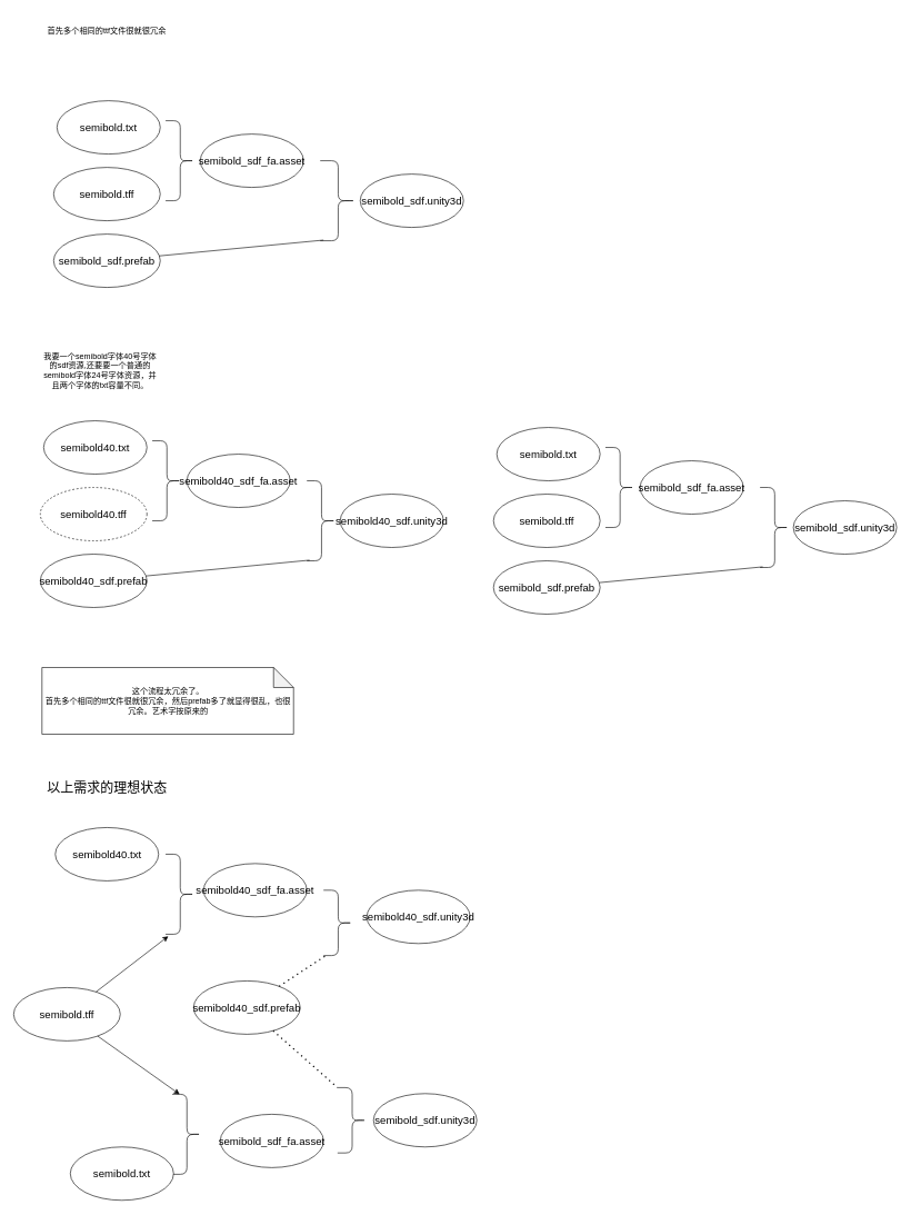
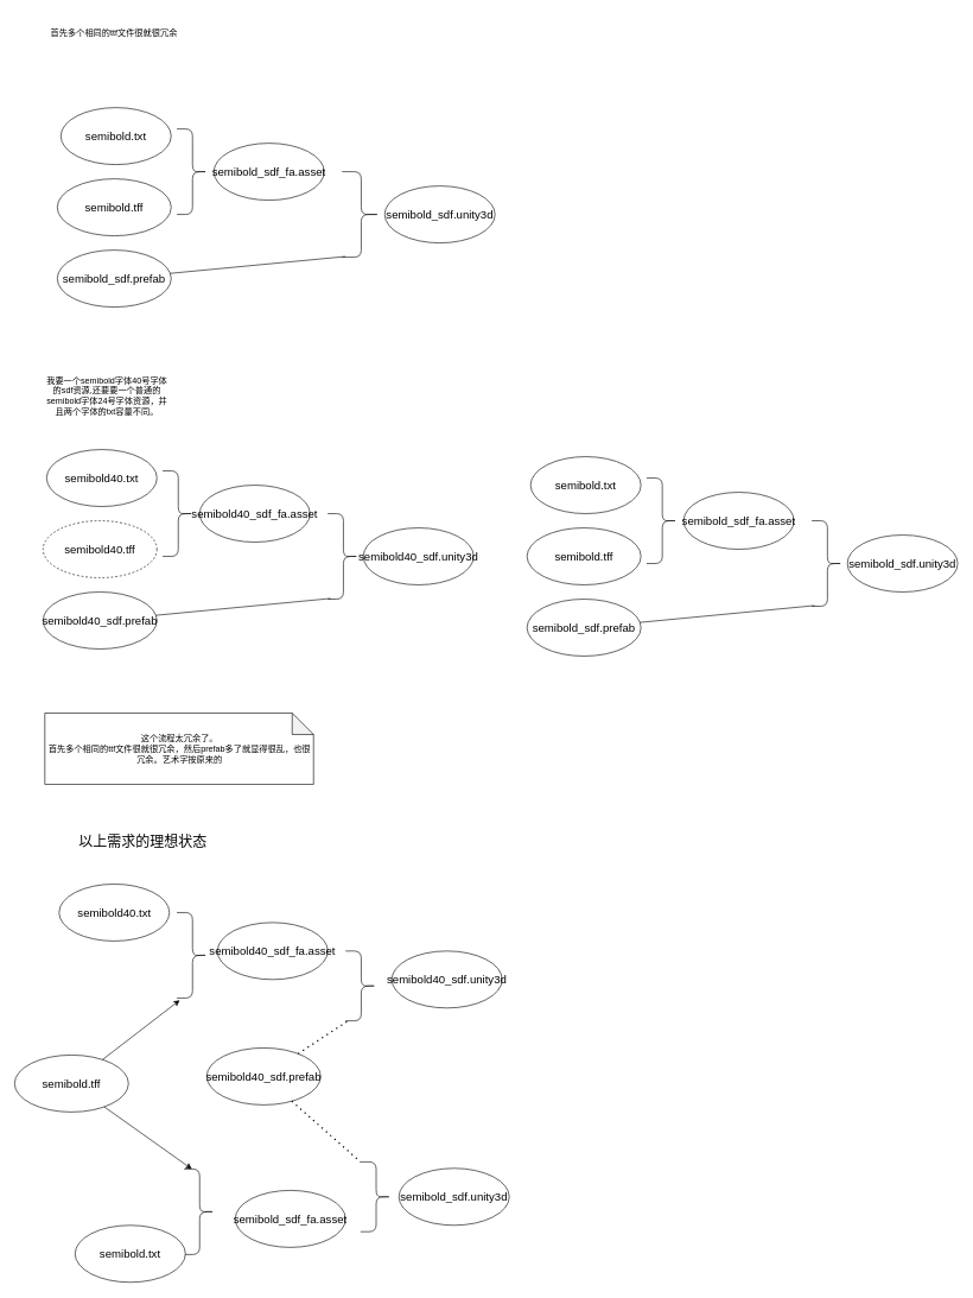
- <mxCell id="29" value="以上需求的理想状态" style="text;html=1;align=center;verticalAlign=middle;resizable=0;points=[];autosize=1;fontSize=20;" vertex="1" parent="1"><mxGeometry x="60" y="1165" width="200" height="30" as="geometry" /></mxCell>
+ <mxCell id="29" value="以上需求的理想状态" style="text;html=1;align=center;verticalAlign=middle;resizable=0;points=[];autosize=1;fontSize=20;" vertex="1" parent="1"><mxGeometry x="100" y="1165" width="200" height="30" as="geometry" /></mxCell>
